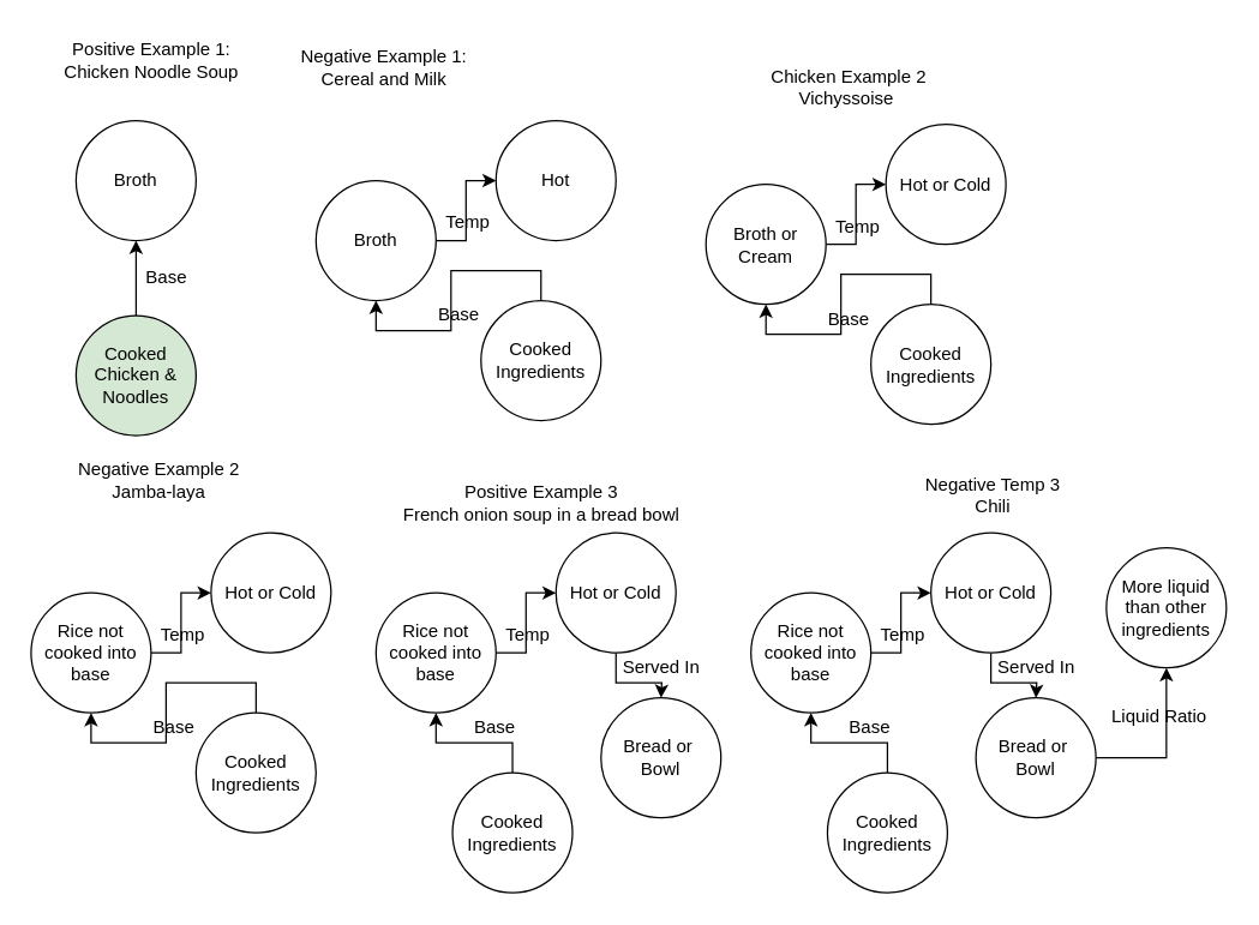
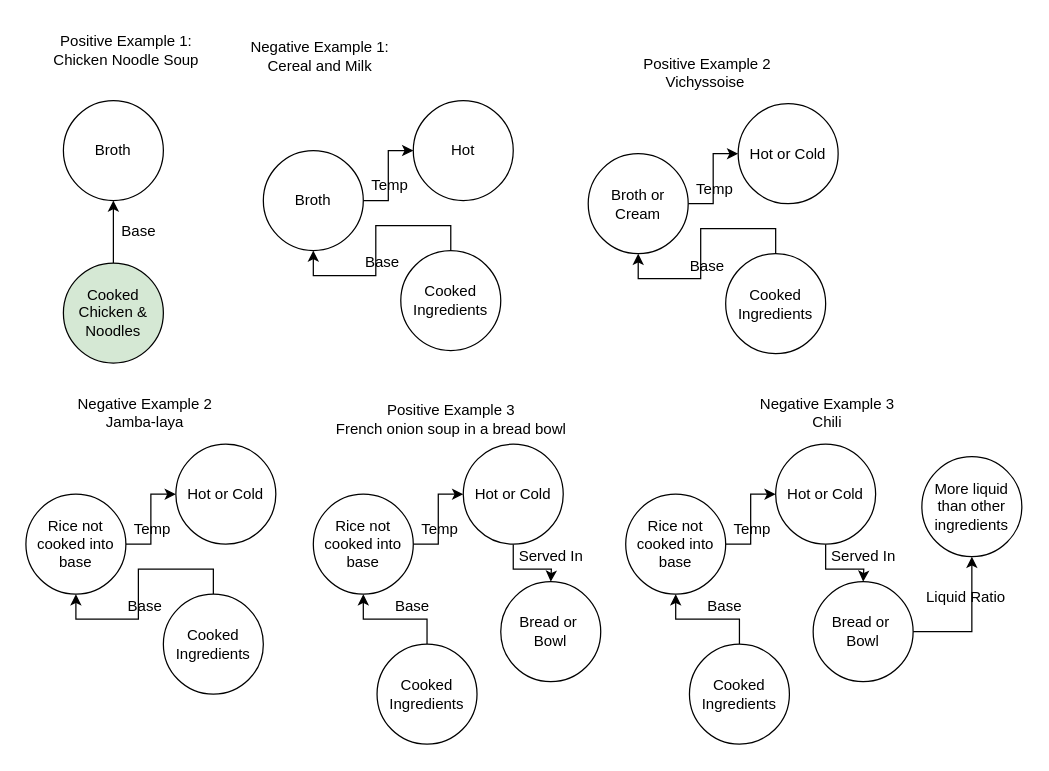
- <mxCell id="20" value="Chicken Example 2&lt;div&gt;Vichyssoise&amp;nbsp;&lt;/div&gt;" style="text;html=1;align=center;verticalAlign=middle;resizable=0;points=[];autosize=1;strokeColor=none;fillColor=none;" parent="1" vertex="1"><mxGeometry x="500" y="37.5" width="130" height="40" as="geometry" /></mxCell>
+ <mxCell id="20" value="Positive Example 2&lt;div&gt;Vichyssoise&amp;nbsp;&lt;/div&gt;" style="text;html=1;align=center;verticalAlign=middle;resizable=0;points=[];autosize=1;strokeColor=none;fillColor=none;" parent="1" vertex="1"><mxGeometry x="500" y="37.5" width="130" height="40" as="geometry" /></mxCell>
- <mxCell id="28" value="Negative Example 2&lt;div&gt;Jamba-laya&lt;/div&gt;" style="text;html=1;align=center;verticalAlign=middle;resizable=0;points=[];autosize=1;strokeColor=none;fillColor=none;" parent="1" vertex="1"><mxGeometry x="40" y="300" width="130" height="40" as="geometry" /></mxCell>
+ <mxCell id="28" value="Negative Example 2&lt;div&gt;Jamba-laya&lt;/div&gt;" style="text;html=1;align=center;verticalAlign=middle;resizable=0;points=[];autosize=1;strokeColor=none;fillColor=none;" parent="1" vertex="1"><mxGeometry x="50" y="310" width="130" height="40" as="geometry" /></mxCell>
- <mxCell id="47" value="Negative Temp 3&lt;div&gt;Chili&lt;/div&gt;" style="text;html=1;align=center;verticalAlign=middle;resizable=0;points=[];autosize=1;strokeColor=none;fillColor=none;" parent="1" vertex="1"><mxGeometry x="596" y="310" width="130" height="40" as="geometry" /></mxCell>
+ <mxCell id="47" value="Negative Example 3&lt;div&gt;Chili&lt;/div&gt;" style="text;html=1;align=center;verticalAlign=middle;resizable=0;points=[];autosize=1;strokeColor=none;fillColor=none;" parent="1" vertex="1"><mxGeometry x="596" y="310" width="130" height="40" as="geometry" /></mxCell>
